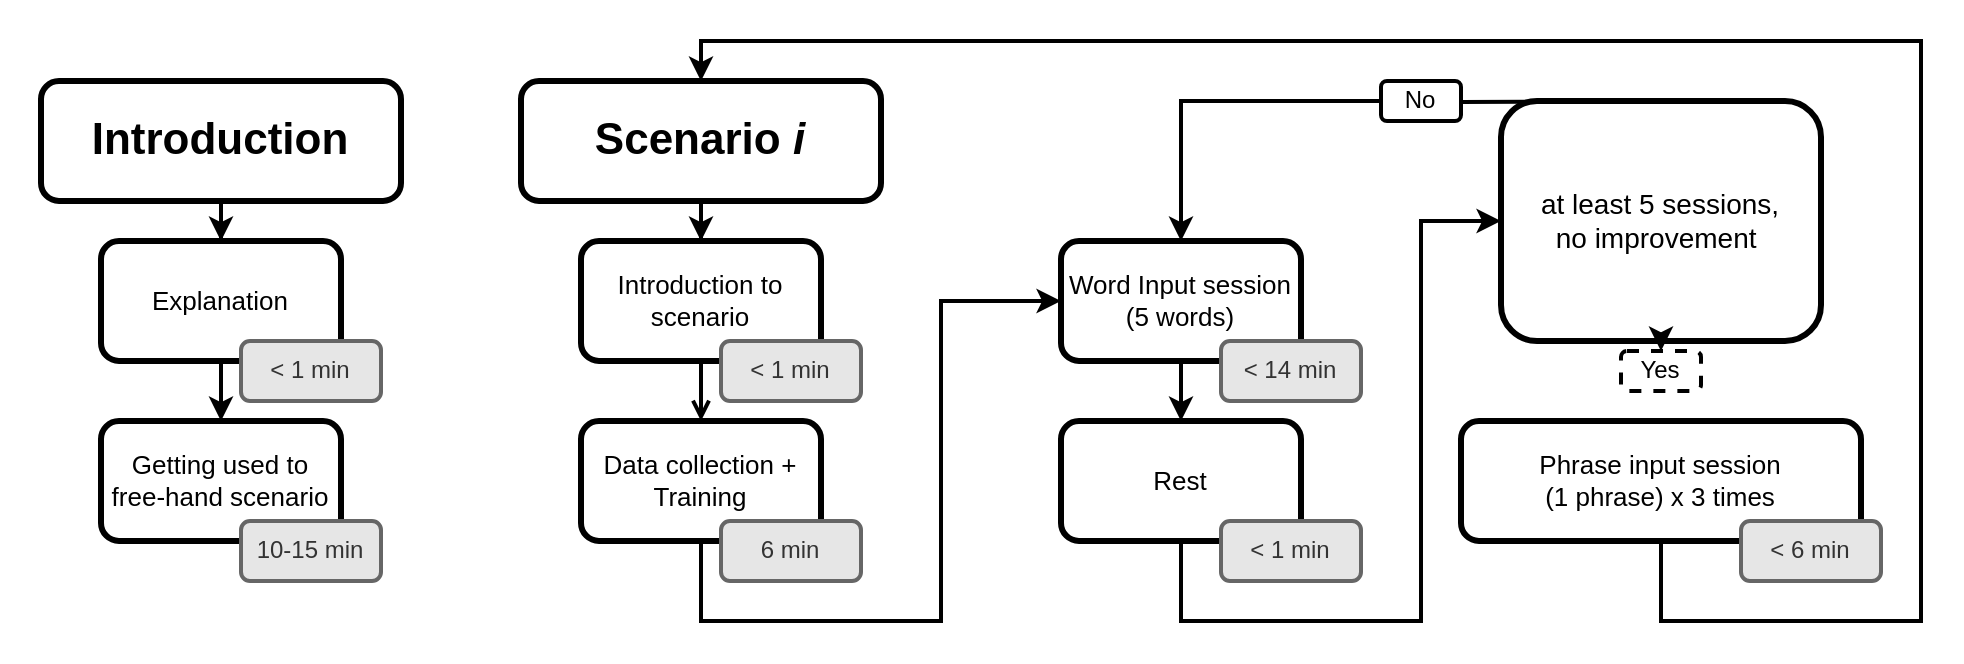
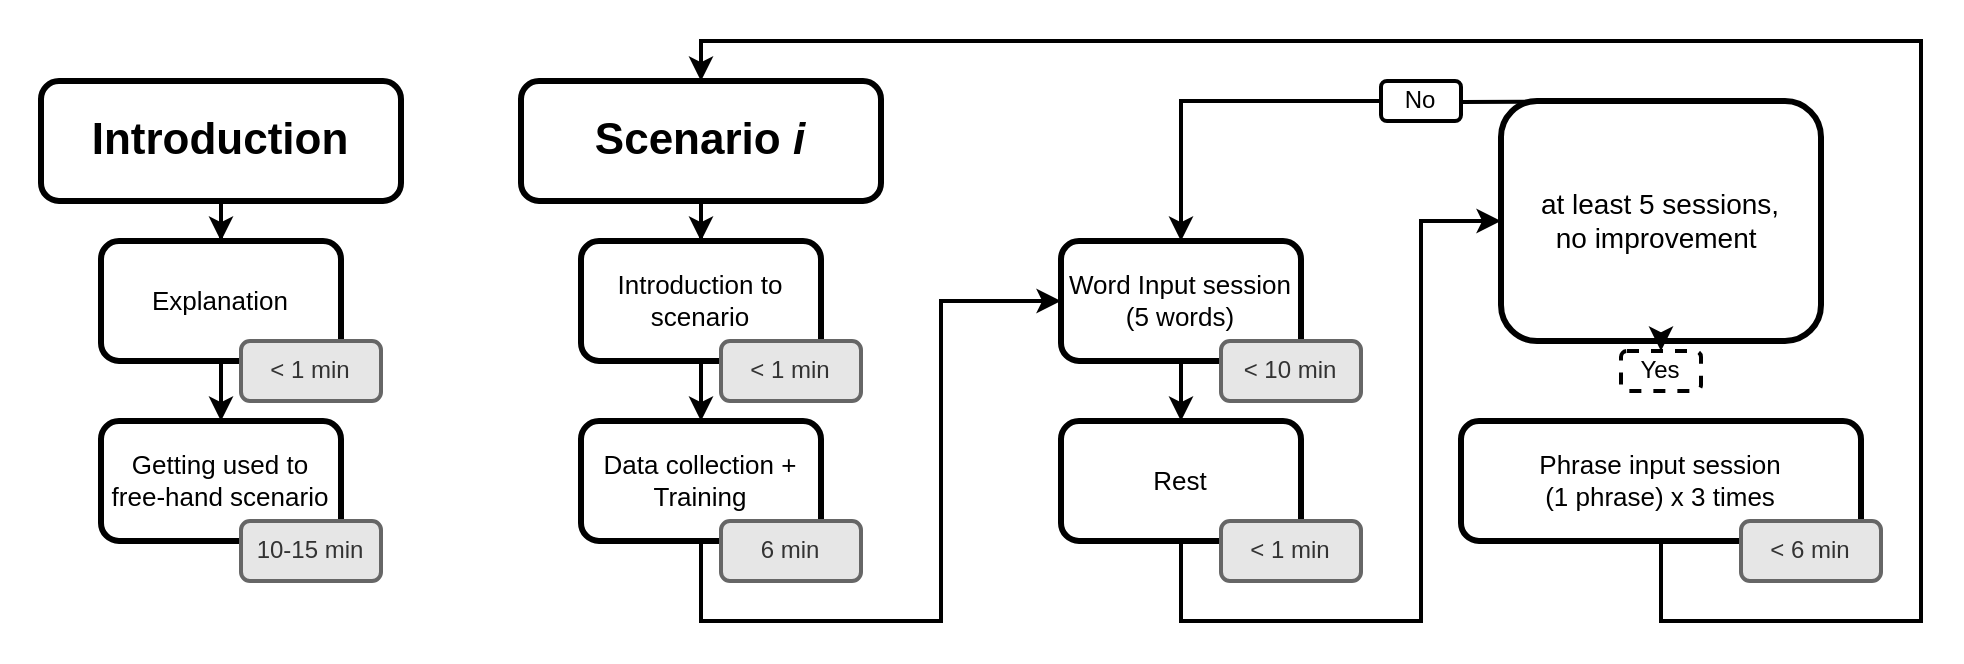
- <mxCell id="26" value="&amp;lt; 14 min" style="rounded=1;whiteSpace=wrap;html=1;fillColor=#E6E6E6;strokeColor=#666666;fontColor=#333333;strokeWidth=2;" vertex="1" parent="1"><mxGeometry x="610" y="170" width="70" height="30" as="geometry" /></mxCell>
+ <mxCell id="26" value="&amp;lt; 10 min" style="rounded=1;whiteSpace=wrap;html=1;fillColor=#E6E6E6;strokeColor=#666666;fontColor=#333333;strokeWidth=2;" vertex="1" parent="1"><mxGeometry x="610" y="170" width="70" height="30" as="geometry" /></mxCell>
- <mxCell id="9" value="" style="edgeStyle=orthogonalEdgeStyle;rounded=0;orthogonalLoop=1;jettySize=auto;html=1;fontSize=13;strokeWidth=2;endArrow=open;" edge="1" parent="1" source="10" target="12"><mxGeometry relative="1" as="geometry" /></mxCell>
+ <mxCell id="9" value="" style="edgeStyle=orthogonalEdgeStyle;rounded=0;orthogonalLoop=1;jettySize=auto;html=1;fontSize=13;strokeWidth=2;" edge="1" parent="1" source="10" target="12"><mxGeometry relative="1" as="geometry" /></mxCell>
